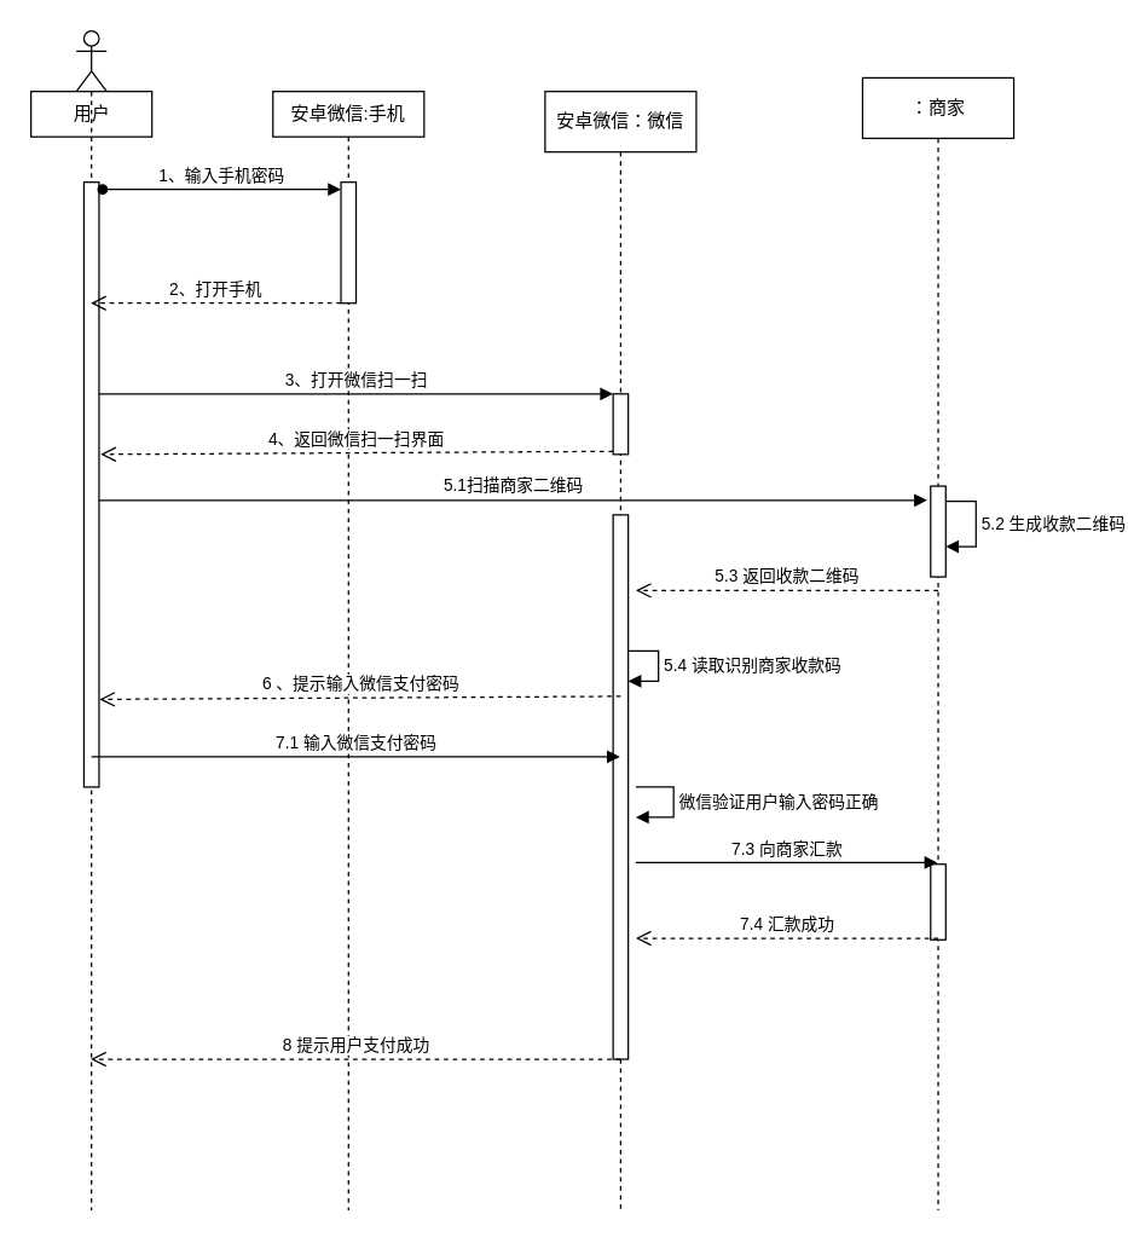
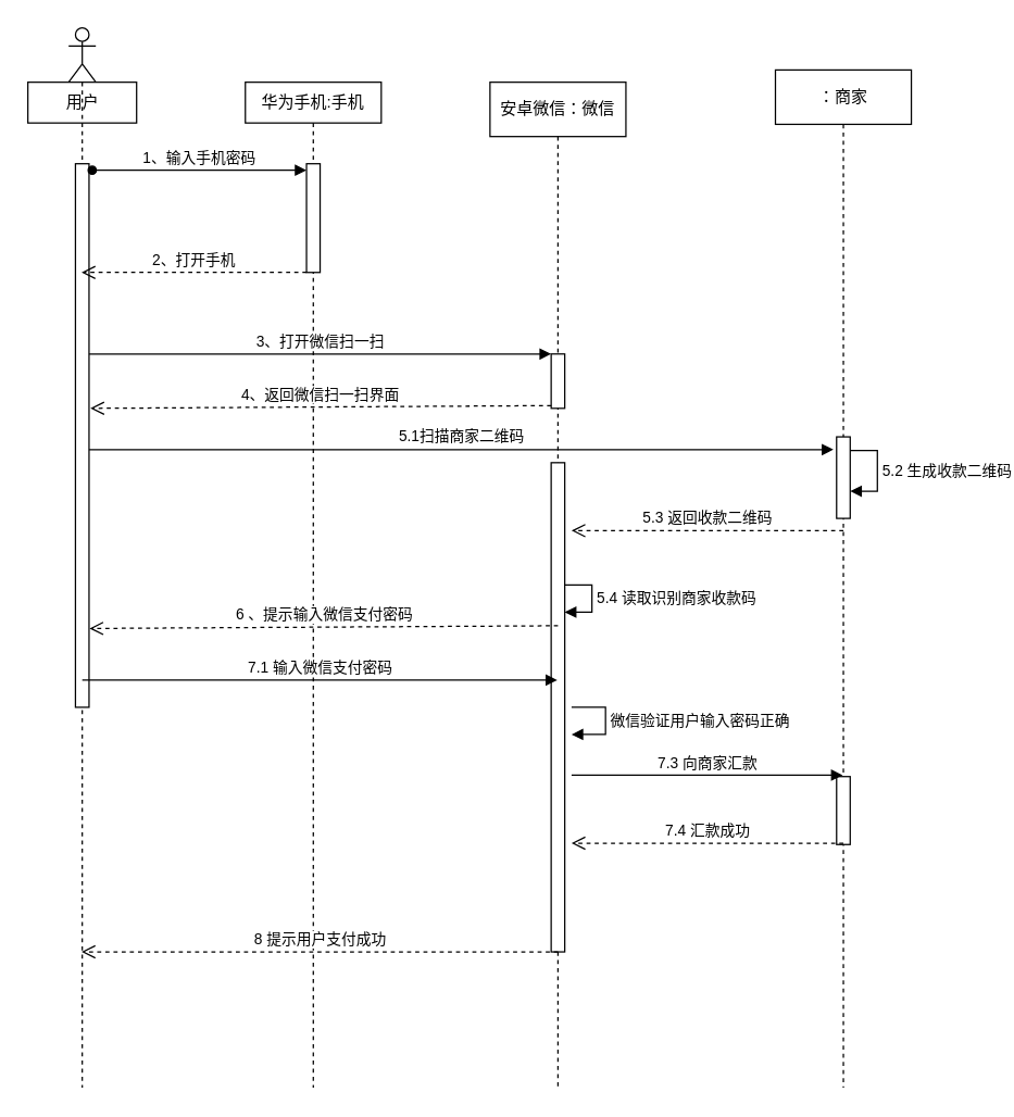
- <mxCell id="5" value="安卓微信:手机" style="shape=umlLifeline;perimeter=lifelinePerimeter;whiteSpace=wrap;html=1;container=1;collapsible=0;recursiveResize=0;outlineConnect=0;size=30;" vertex="1" parent="1"><mxGeometry x="180" y="60" width="100" height="740" as="geometry" /></mxCell>
+ <mxCell id="5" value="华为手机:手机" style="shape=umlLifeline;perimeter=lifelinePerimeter;whiteSpace=wrap;html=1;container=1;collapsible=0;recursiveResize=0;outlineConnect=0;size=30;" vertex="1" parent="1"><mxGeometry x="180" y="60" width="100" height="740" as="geometry" /></mxCell>
